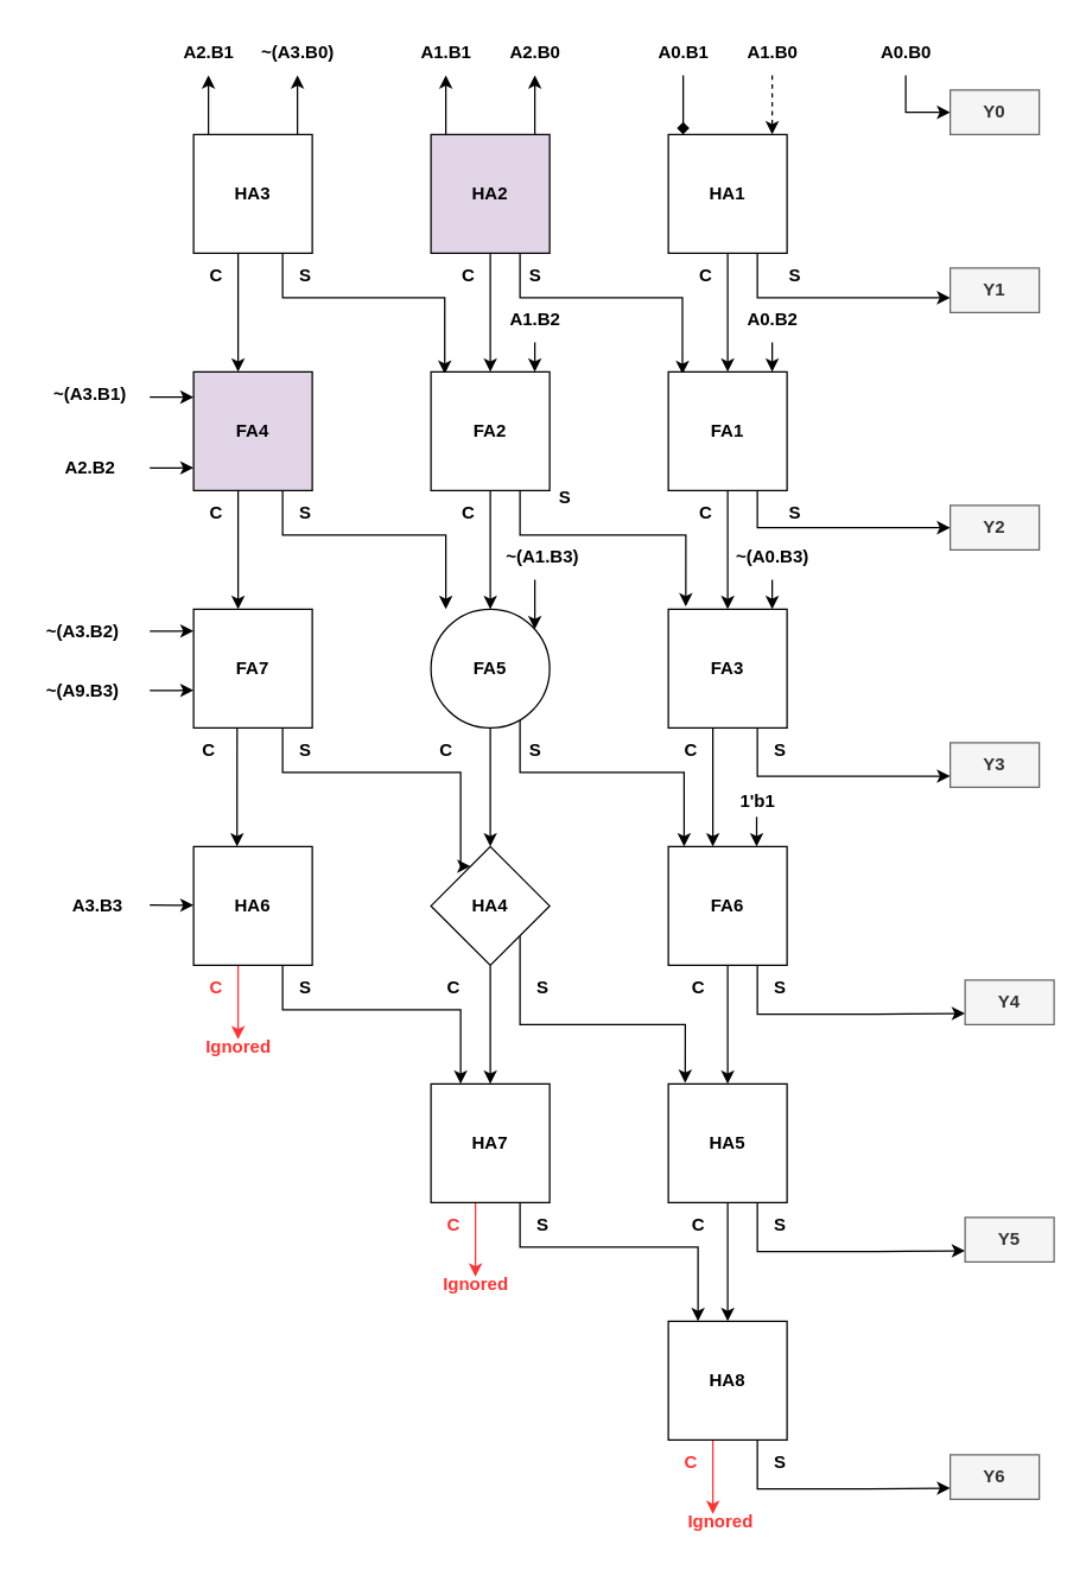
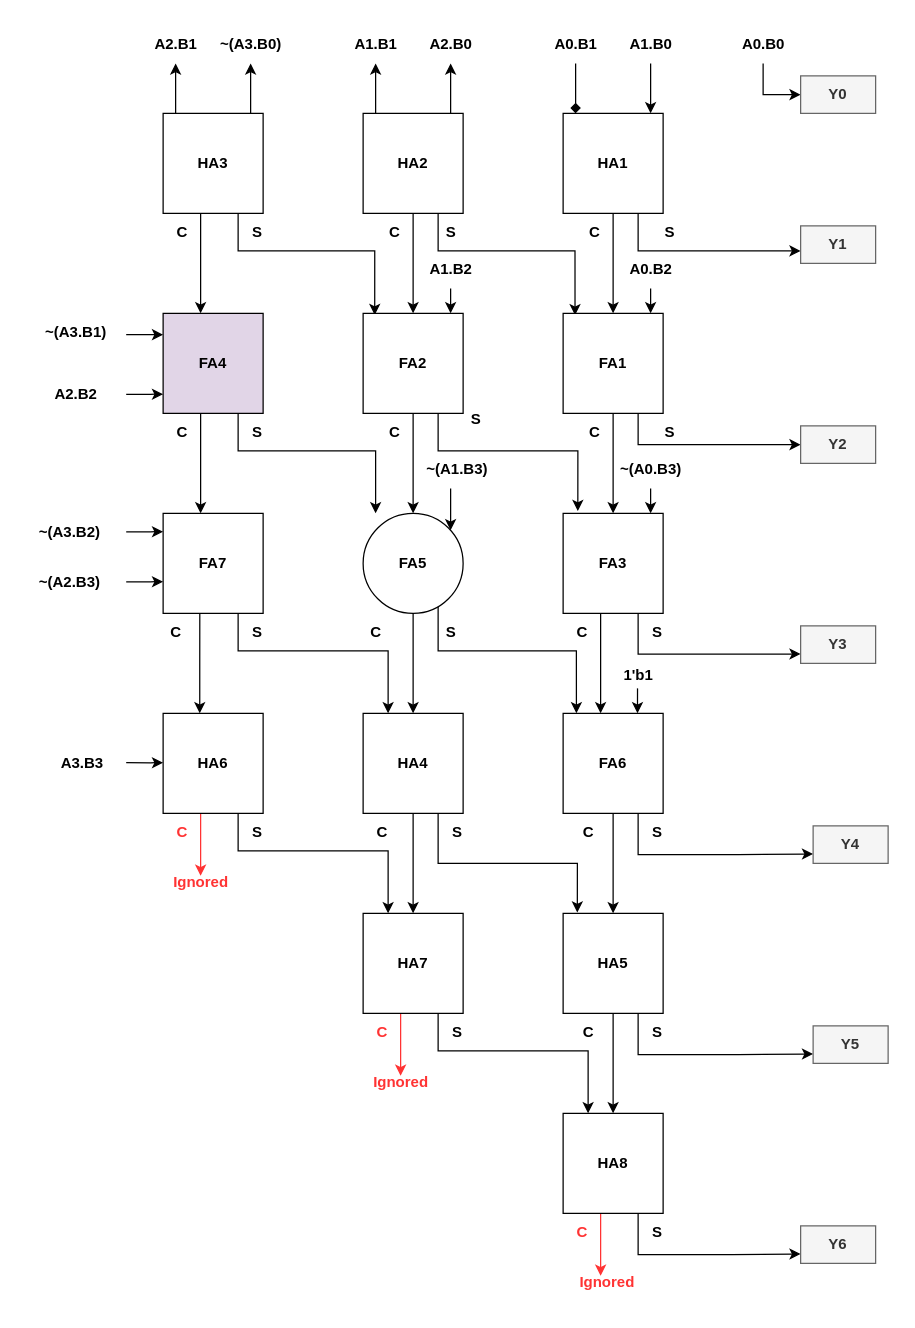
- <mxCell id="3" style="edgeStyle=orthogonalEdgeStyle;rounded=0;orthogonalLoop=1;jettySize=auto;html=1;dashed=1;" edge="1" parent="1" source="18" target="5"><mxGeometry relative="1" as="geometry"><Array as="points"><mxPoint x="520" y="80" /><mxPoint x="520" y="80" /></Array></mxGeometry></mxCell>
+ <mxCell id="3" style="edgeStyle=orthogonalEdgeStyle;rounded=0;orthogonalLoop=1;jettySize=auto;html=1;" edge="1" parent="1" source="18" target="5"><mxGeometry relative="1" as="geometry"><Array as="points"><mxPoint x="520" y="80" /><mxPoint x="520" y="80" /></Array></mxGeometry></mxCell>
- <mxCell id="10" value="&lt;b&gt;HA2&lt;/b&gt;" style="whiteSpace=wrap;html=1;aspect=fixed;fillColor=#e1d5e7;" vertex="1" parent="1"><mxGeometry x="290" y="90" width="80" height="80" as="geometry" /></mxCell>
+ <mxCell id="10" value="&lt;b&gt;HA2&lt;/b&gt;" style="whiteSpace=wrap;html=1;aspect=fixed;" vertex="1" parent="1"><mxGeometry x="290" y="90" width="80" height="80" as="geometry" /></mxCell>
- <mxCell id="81" value="&lt;b&gt;~(A9.B3)&lt;/b&gt;" style="text;html=1;align=center;verticalAlign=middle;resizable=0;points=[];autosize=1;strokeColor=none;fillColor=none;" vertex="1" parent="1"><mxGeometry x="20" y="450" width="70" height="30" as="geometry" /></mxCell>
+ <mxCell id="81" value="&lt;b&gt;~(A2.B3)&lt;/b&gt;" style="text;html=1;align=center;verticalAlign=middle;resizable=0;points=[];autosize=1;strokeColor=none;fillColor=none;" vertex="1" parent="1"><mxGeometry x="20" y="450" width="70" height="30" as="geometry" /></mxCell>
- <mxCell id="90" value="&lt;b&gt;HA4&lt;/b&gt;" style="rhombus;whiteSpace=wrap;html=1;aspect=fixed;" vertex="1" parent="1"><mxGeometry x="290" y="570" width="80" height="80" as="geometry" /></mxCell>
+ <mxCell id="90" value="&lt;b&gt;HA4&lt;/b&gt;" style="whiteSpace=wrap;html=1;aspect=fixed;" vertex="1" parent="1"><mxGeometry x="290" y="570" width="80" height="80" as="geometry" /></mxCell>
